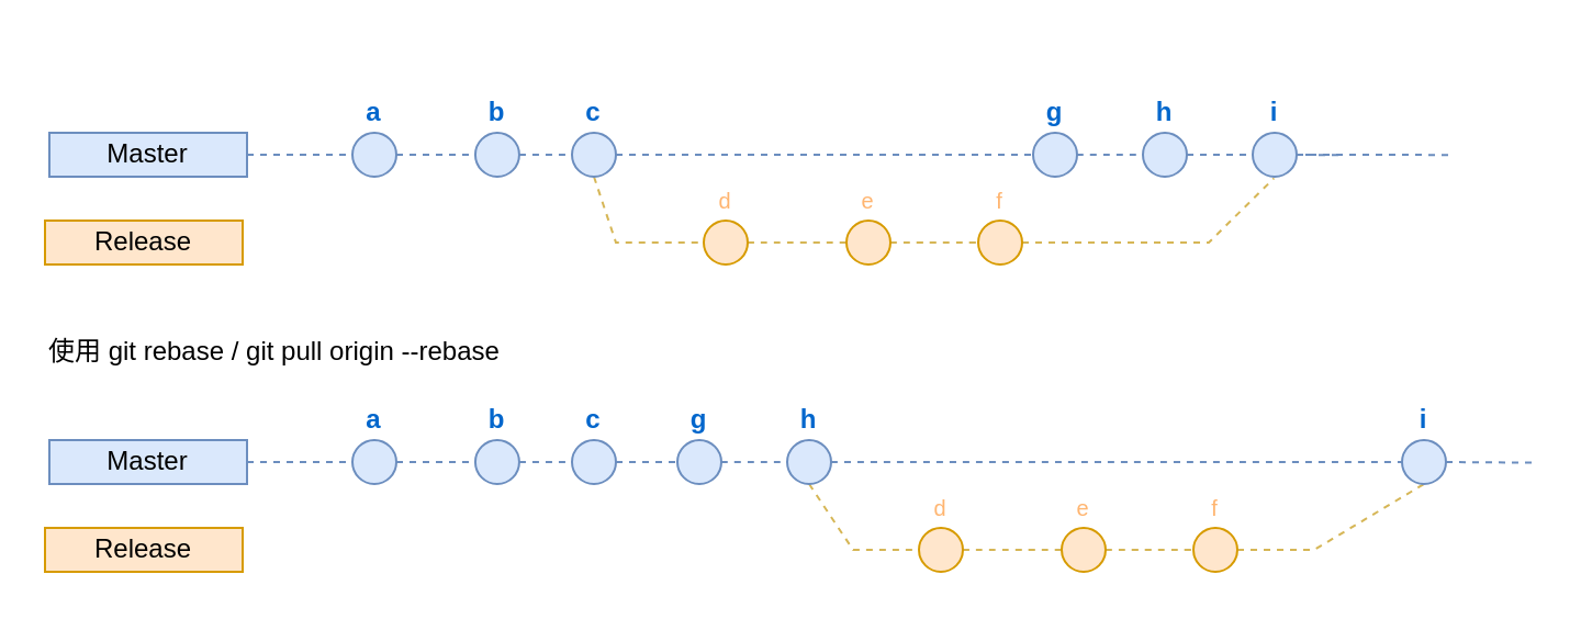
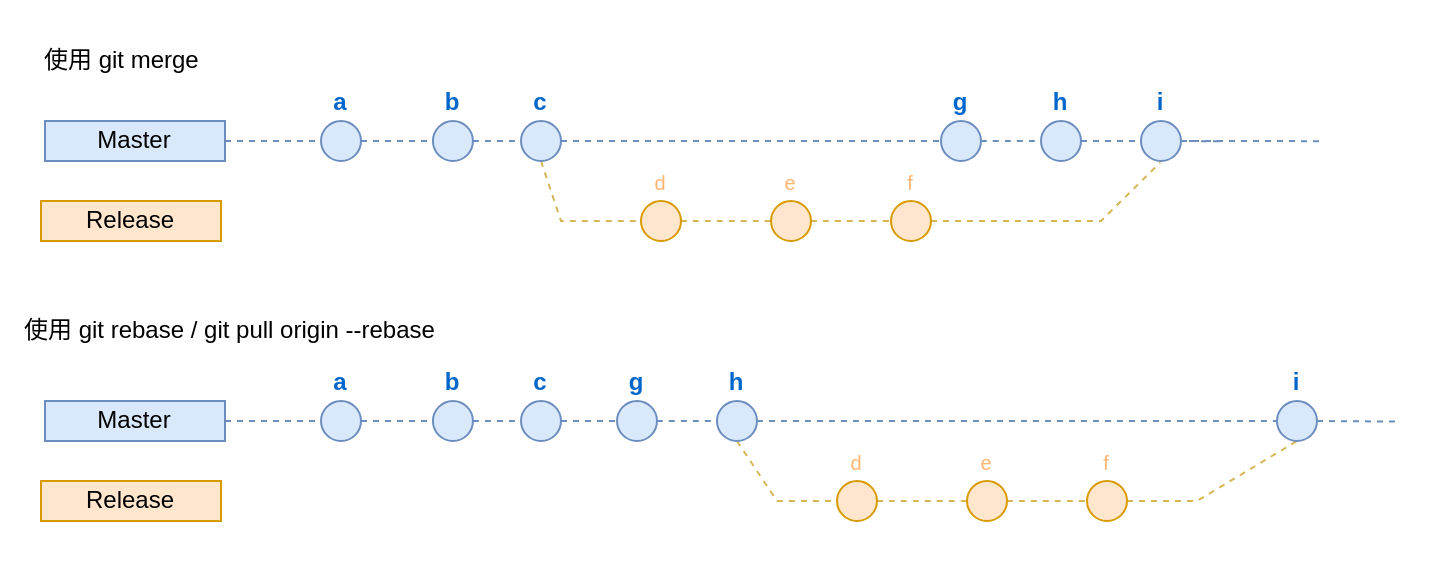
+ <mxCell id="48" value="使用 git merge" style="text;html=1;strokeColor=none;fillColor=none;align=left;verticalAlign=middle;whiteSpace=wrap;rounded=0;" vertex="1" parent="1"><mxGeometry x="20" y="20" width="650" height="20" as="geometry" /></mxCell>
- <mxCell id="47" value="使用 git rebase / git pull origin --rebase" style="text;html=1;strokeColor=none;fillColor=none;align=left;verticalAlign=middle;whiteSpace=wrap;rounded=0;" vertex="1" parent="1"><mxGeometry x="20" y="150" width="650" height="20" as="geometry" /></mxCell>
+ <mxCell id="47" value="使用 git rebase / git pull origin --rebase" style="text;html=1;strokeColor=none;fillColor=none;align=left;verticalAlign=middle;whiteSpace=wrap;rounded=0;" vertex="1" parent="1"><mxGeometry x="10" y="155" width="650" height="20" as="geometry" /></mxCell>
